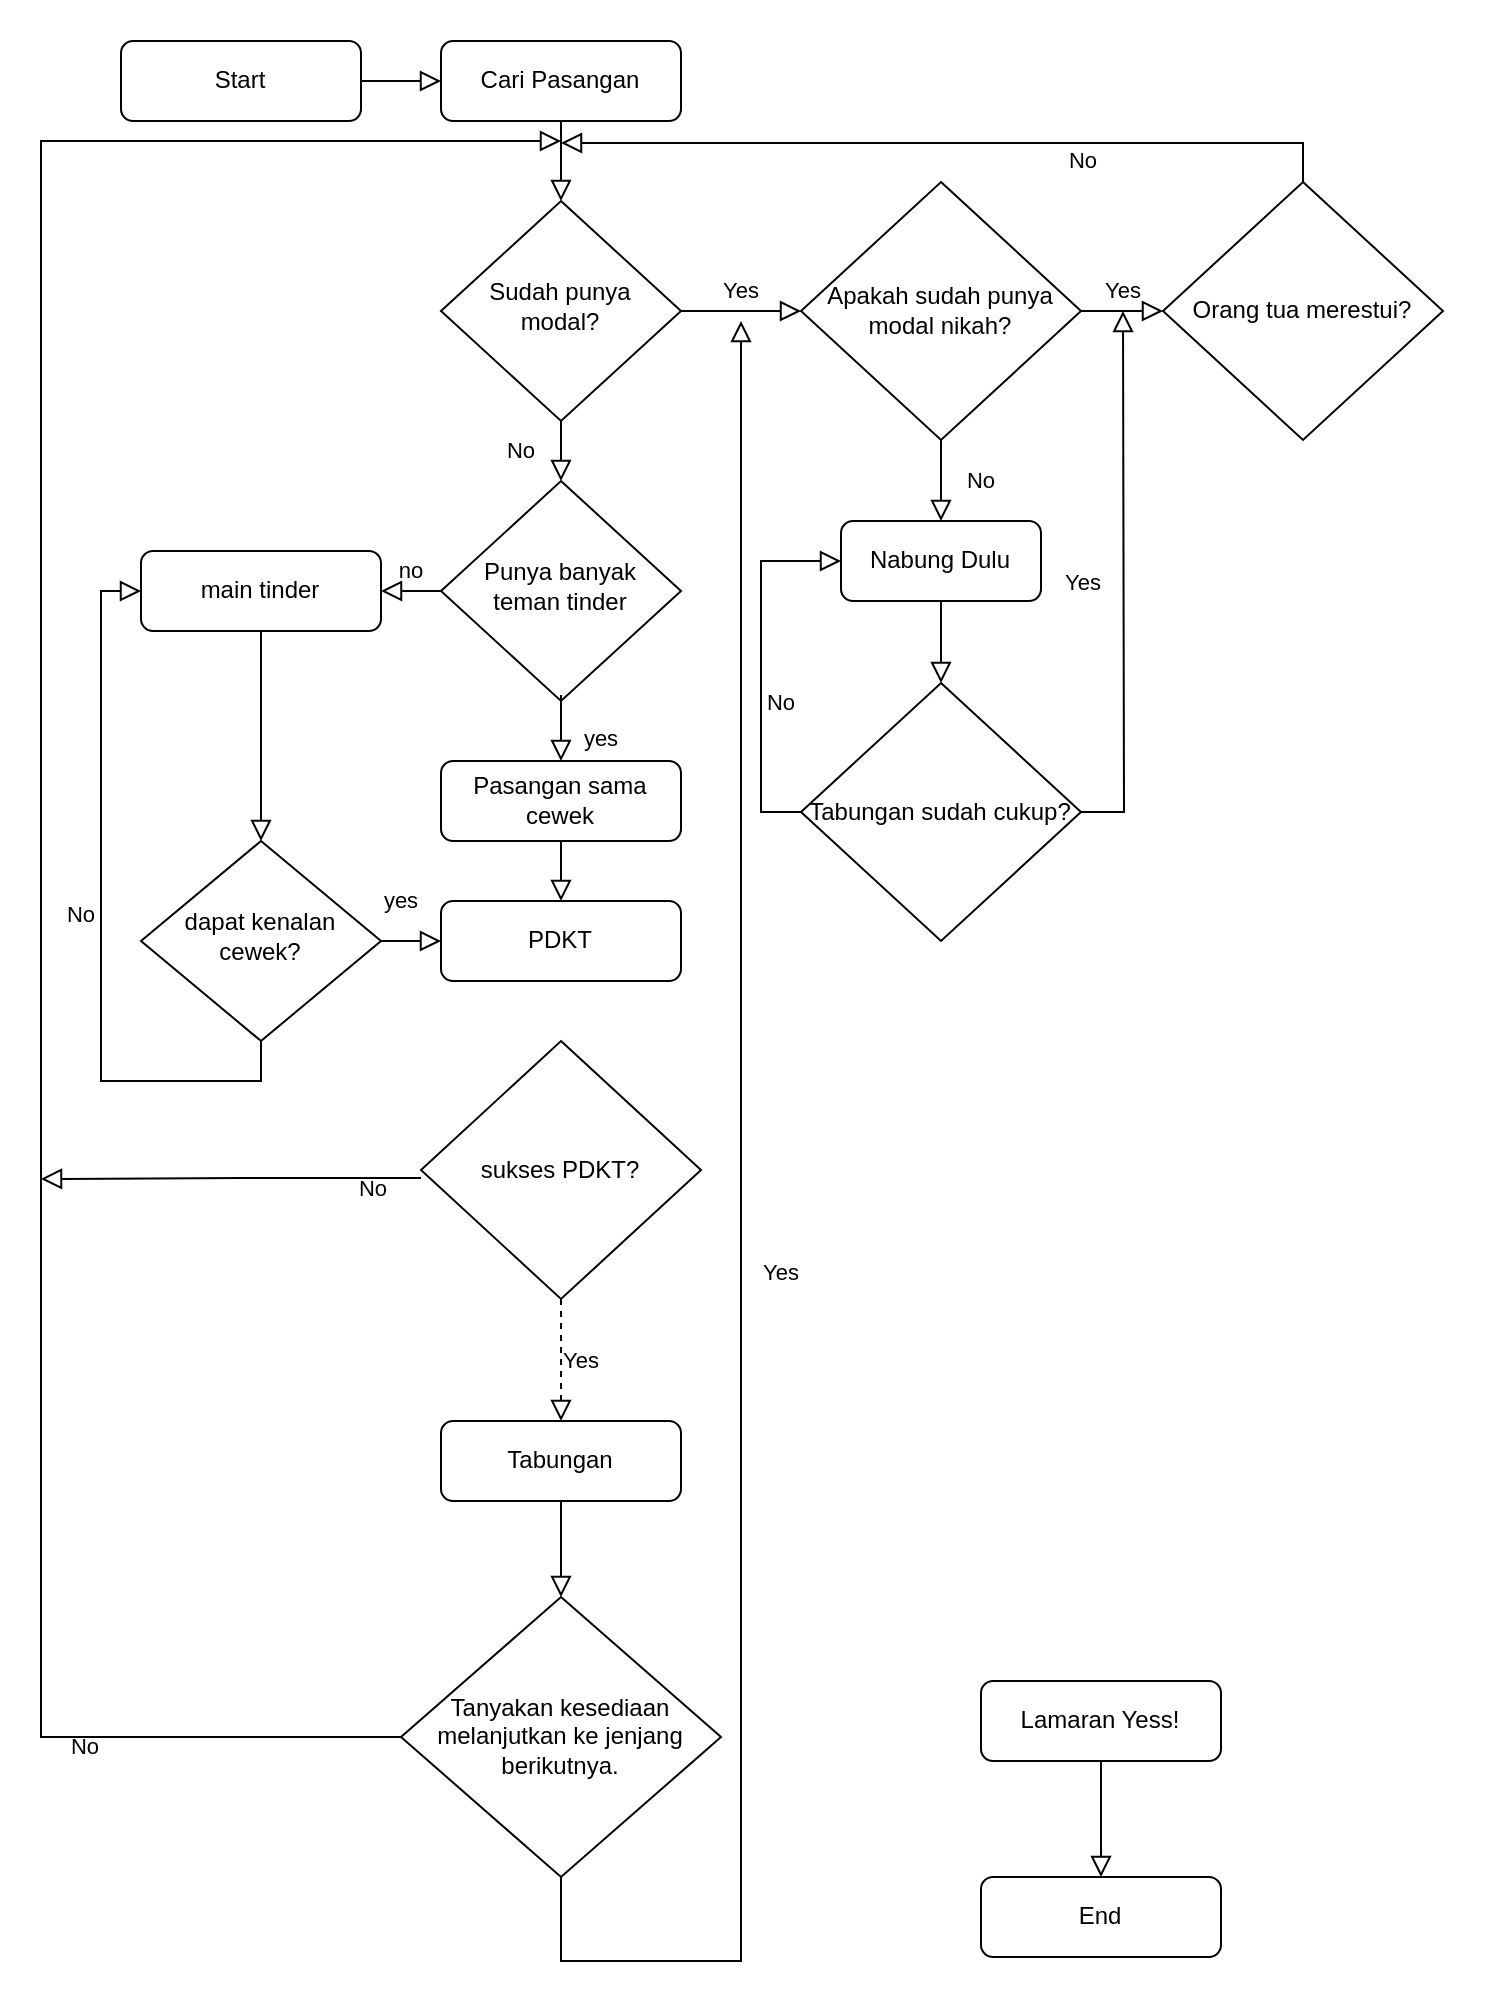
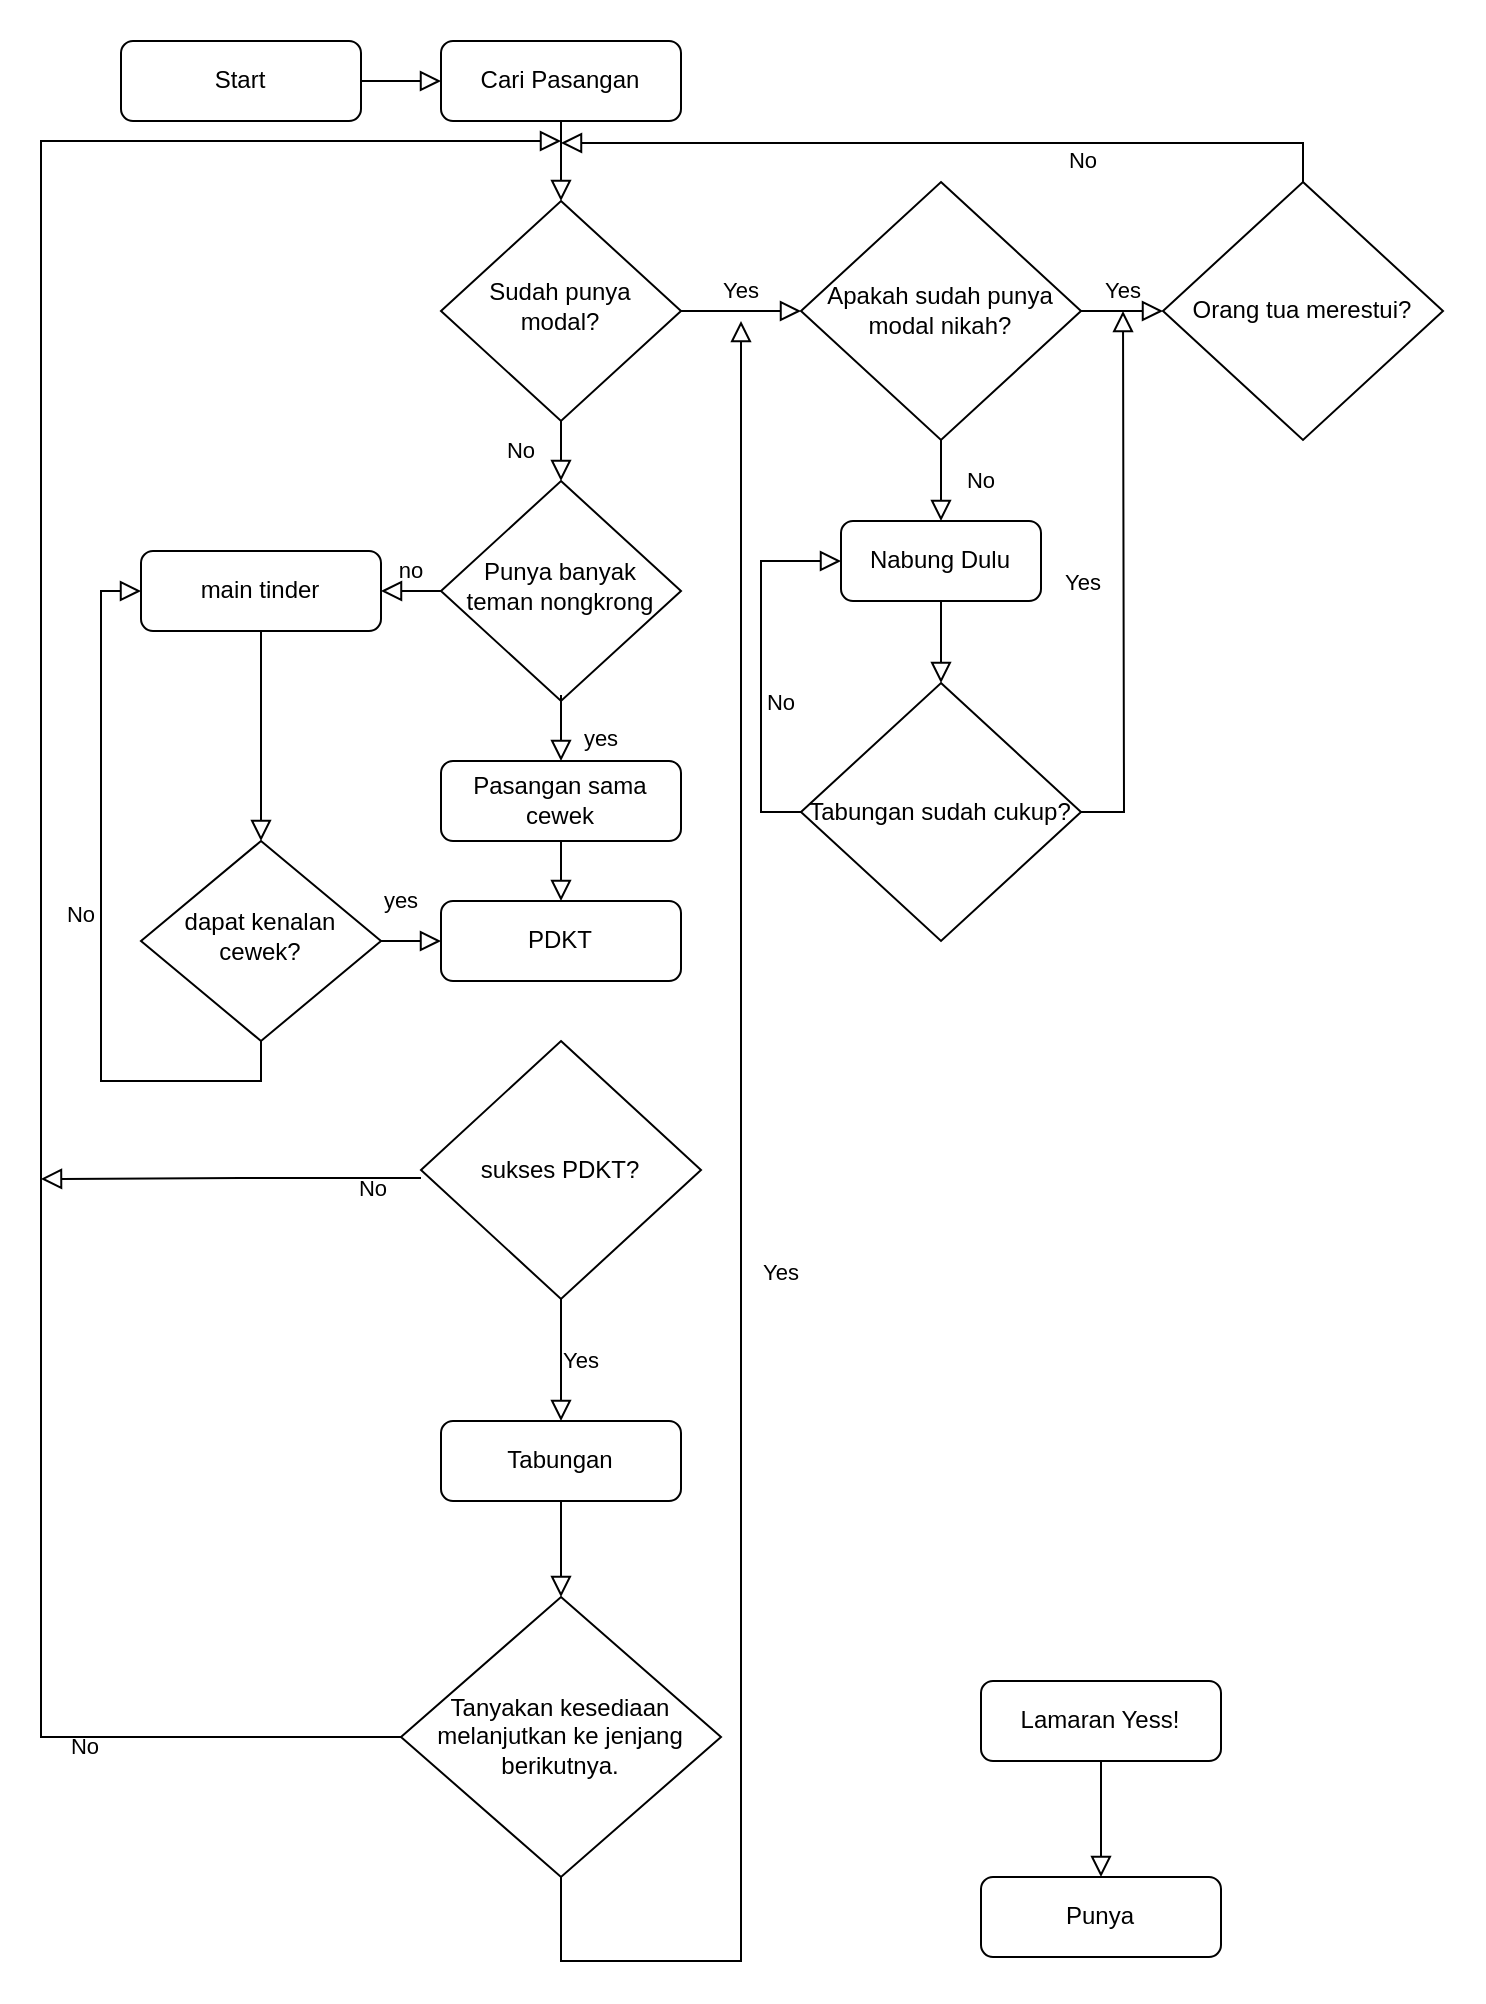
- <mxCell id="9" value="Punya banyak teman tinder" style="rhombus;whiteSpace=wrap;html=1;shadow=0;fontFamily=Helvetica;fontSize=12;align=center;strokeWidth=1;spacing=6;spacingTop=-4;" parent="1" vertex="1"><mxGeometry x="220" y="240" width="120" height="110" as="geometry" /></mxCell>
+ <mxCell id="9" value="Punya banyak teman nongkrong" style="rhombus;whiteSpace=wrap;html=1;shadow=0;fontFamily=Helvetica;fontSize=12;align=center;strokeWidth=1;spacing=6;spacingTop=-4;" parent="1" vertex="1"><mxGeometry x="220" y="240" width="120" height="110" as="geometry" /></mxCell>
- <mxCell id="12" value="Yes" style="edgeStyle=orthogonalEdgeStyle;rounded=0;html=1;jettySize=auto;orthogonalLoop=1;fontSize=11;endArrow=block;endFill=0;endSize=8;strokeWidth=1;shadow=0;labelBackgroundColor=none;exitX=0.5;exitY=1;exitDx=0;exitDy=0;entryX=0.5;entryY=0;entryDx=0;entryDy=0;dashed=1;" edge="1" parent="1" source="16" target="13"><mxGeometry y="10" relative="1" as="geometry"><mxPoint as="offset" /><mxPoint x="350" y="455.5" as="sourcePoint" /><mxPoint x="480" y="430" as="targetPoint" /></mxGeometry></mxCell>
+ <mxCell id="12" value="Yes" style="edgeStyle=orthogonalEdgeStyle;rounded=0;html=1;jettySize=auto;orthogonalLoop=1;fontSize=11;endArrow=block;endFill=0;endSize=8;strokeWidth=1;shadow=0;labelBackgroundColor=none;exitX=0.5;exitY=1;exitDx=0;exitDy=0;entryX=0.5;entryY=0;entryDx=0;entryDy=0;" edge="1" parent="1" source="16" target="13"><mxGeometry y="10" relative="1" as="geometry"><mxPoint as="offset" /><mxPoint x="350" y="455.5" as="sourcePoint" /><mxPoint x="480" y="430" as="targetPoint" /></mxGeometry></mxCell>
- <mxCell id="29" value="End" style="rounded=1;whiteSpace=wrap;html=1;fontSize=12;glass=0;strokeWidth=1;shadow=0;" vertex="1" parent="1"><mxGeometry x="490" y="938" width="120" height="40" as="geometry" /></mxCell>
+ <mxCell id="29" value="Punya" style="rounded=1;whiteSpace=wrap;html=1;fontSize=12;glass=0;strokeWidth=1;shadow=0;" vertex="1" parent="1"><mxGeometry x="490" y="938" width="120" height="40" as="geometry" /></mxCell>
